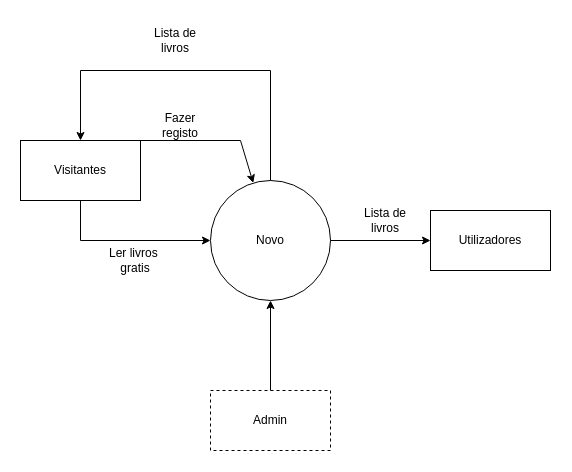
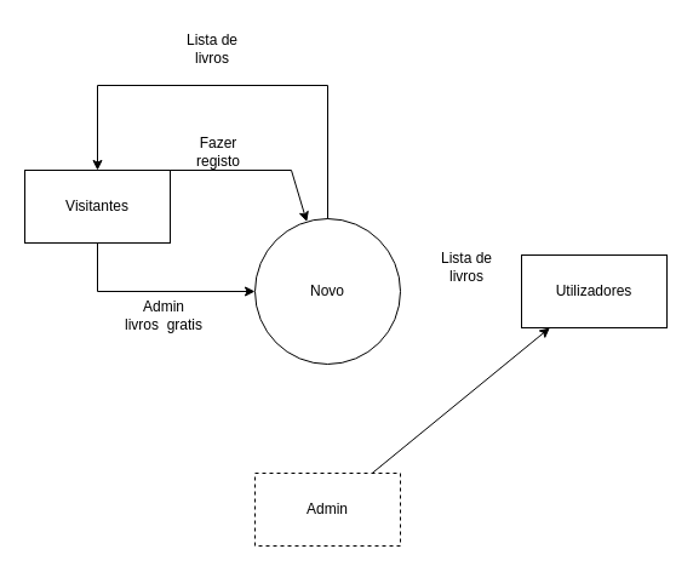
- <mxCell id="6" value="" style="endArrow=classic;html=1;rounded=0;" parent="1" source="2" target="4" edge="1"><mxGeometry width="50" height="50" relative="1" as="geometry"><mxPoint x="390" y="330" as="sourcePoint" /><mxPoint x="322" y="292" as="targetPoint" /></mxGeometry></mxCell>
- <mxCell id="12" value="Ler livros&amp;nbsp; gratis" style="text;html=1;align=center;verticalAlign=middle;whiteSpace=wrap;rounded=0;" vertex="1" parent="1"><mxGeometry x="100" y="240" width="70" height="40" as="geometry" /></mxCell>
+ <mxCell id="12" value="Admin livros&amp;nbsp; gratis" style="text;html=1;align=center;verticalAlign=middle;whiteSpace=wrap;rounded=0;" vertex="1" parent="1"><mxGeometry x="100" y="240" width="70" height="40" as="geometry" /></mxCell>
- <mxCell id="5" value="" style="endArrow=classic;html=1;rounded=0;" parent="1" source="3" target="2" edge="1"><mxGeometry width="50" height="50" relative="1" as="geometry"><mxPoint x="240" y="300" as="sourcePoint" /><mxPoint x="290" y="250" as="targetPoint" /></mxGeometry></mxCell>
+ <mxCell id="5" value="" style="endArrow=classic;html=1;rounded=0;" parent="1" source="3" target="4" edge="1"><mxGeometry width="50" height="50" relative="1" as="geometry"><mxPoint x="240" y="300" as="sourcePoint" /><mxPoint x="290" y="250" as="targetPoint" /></mxGeometry></mxCell>
